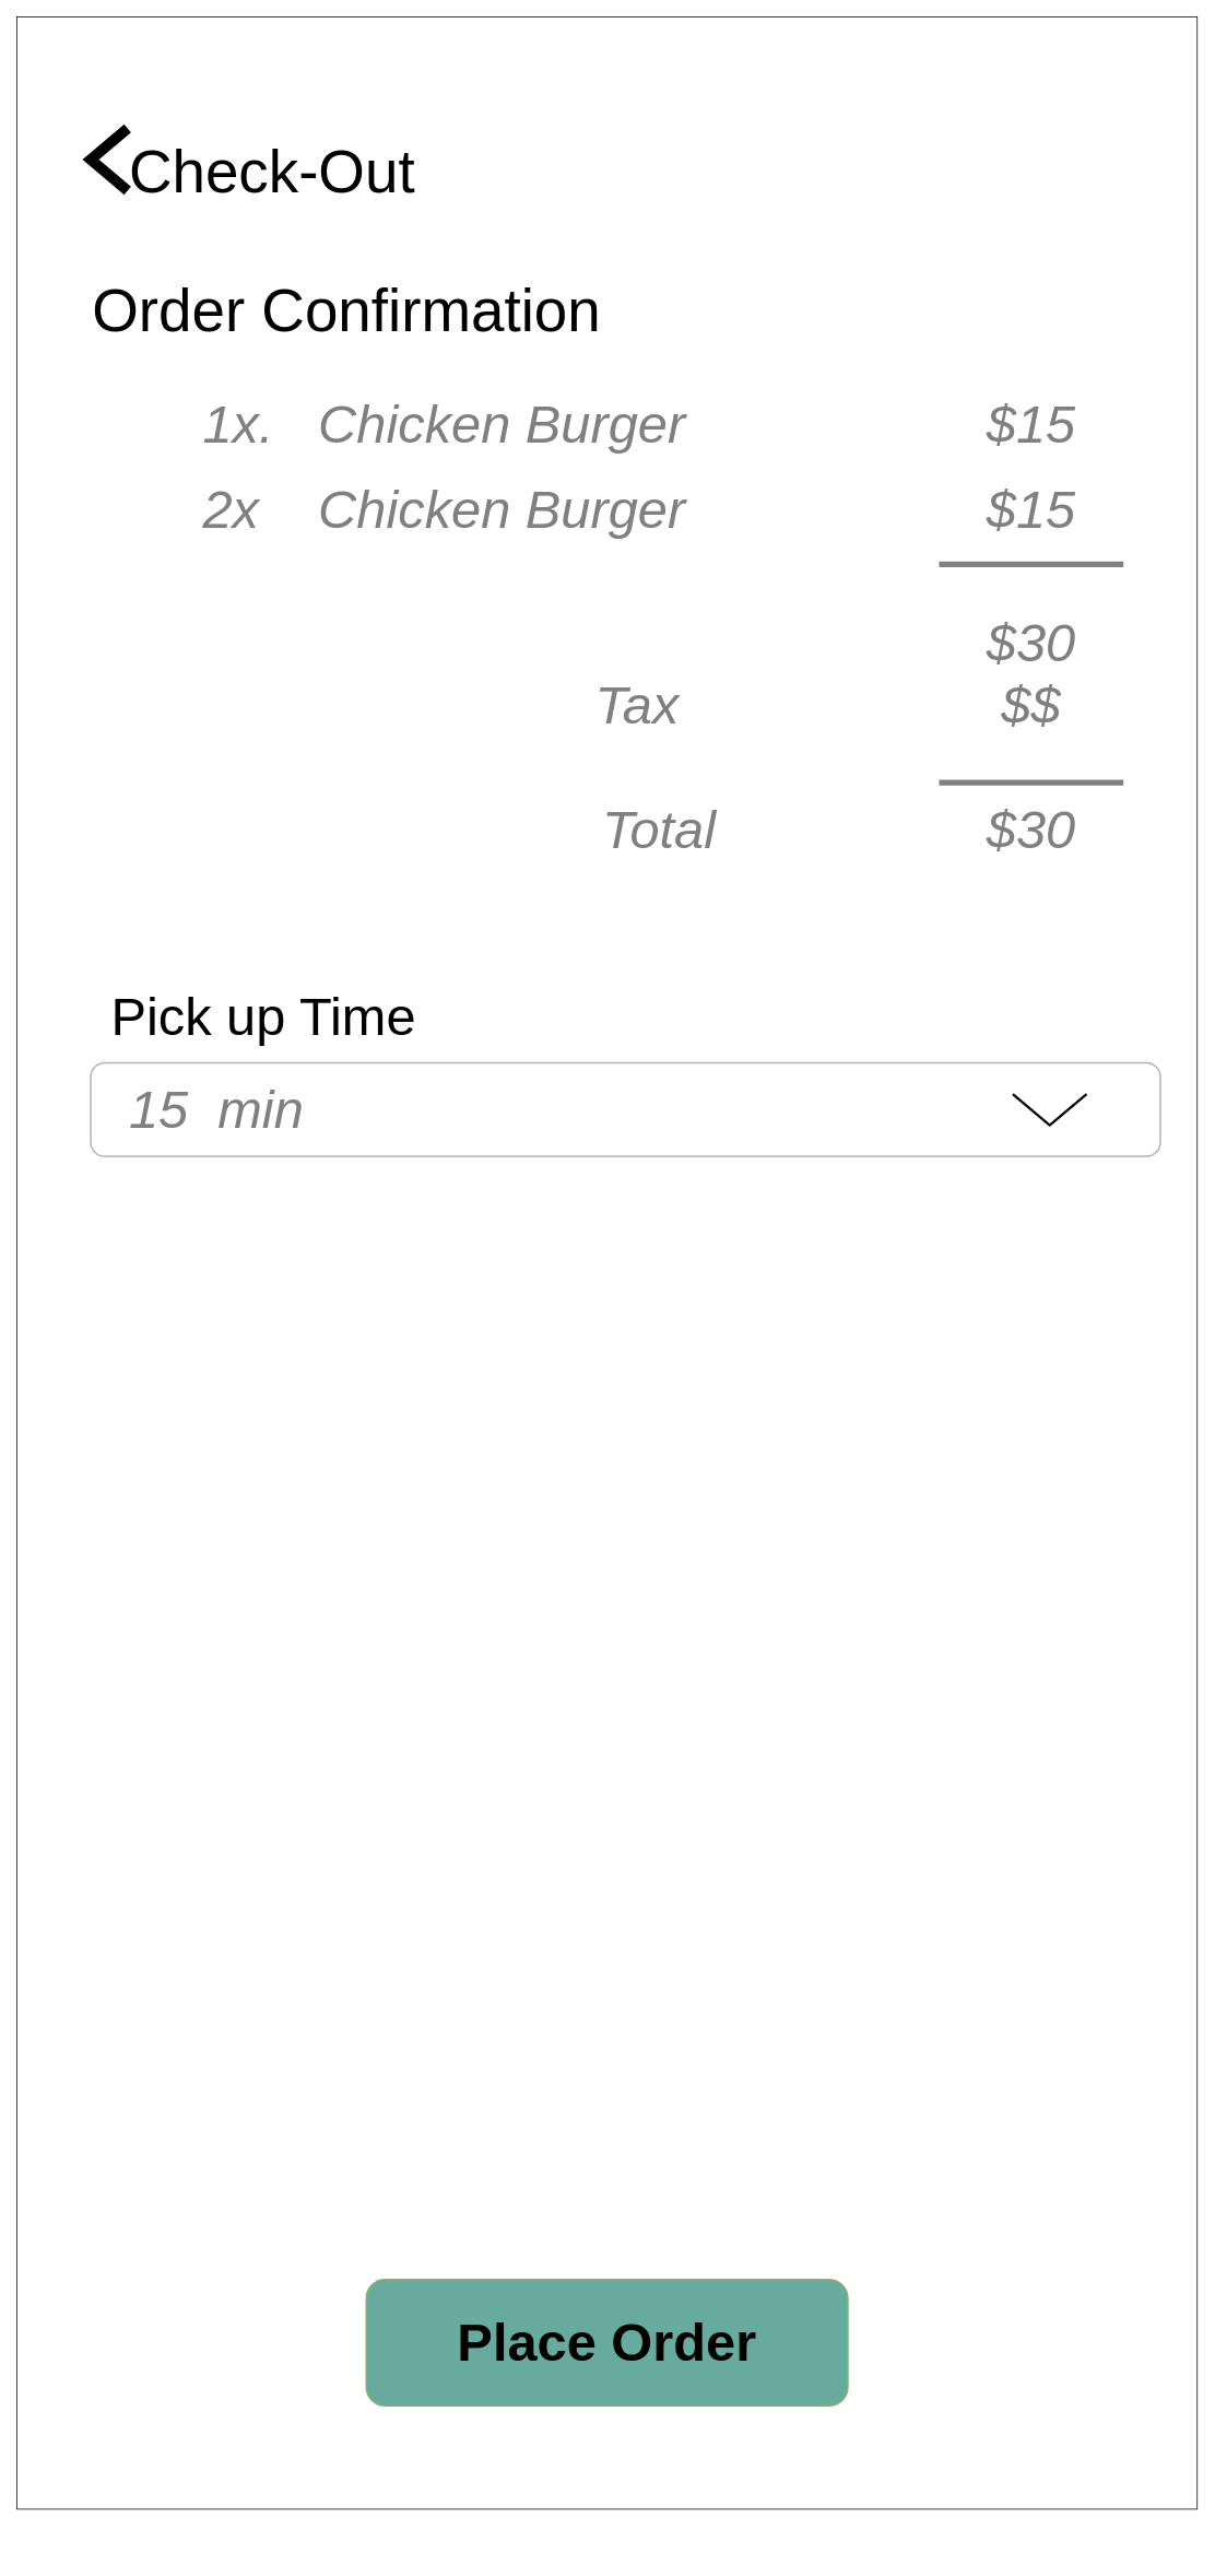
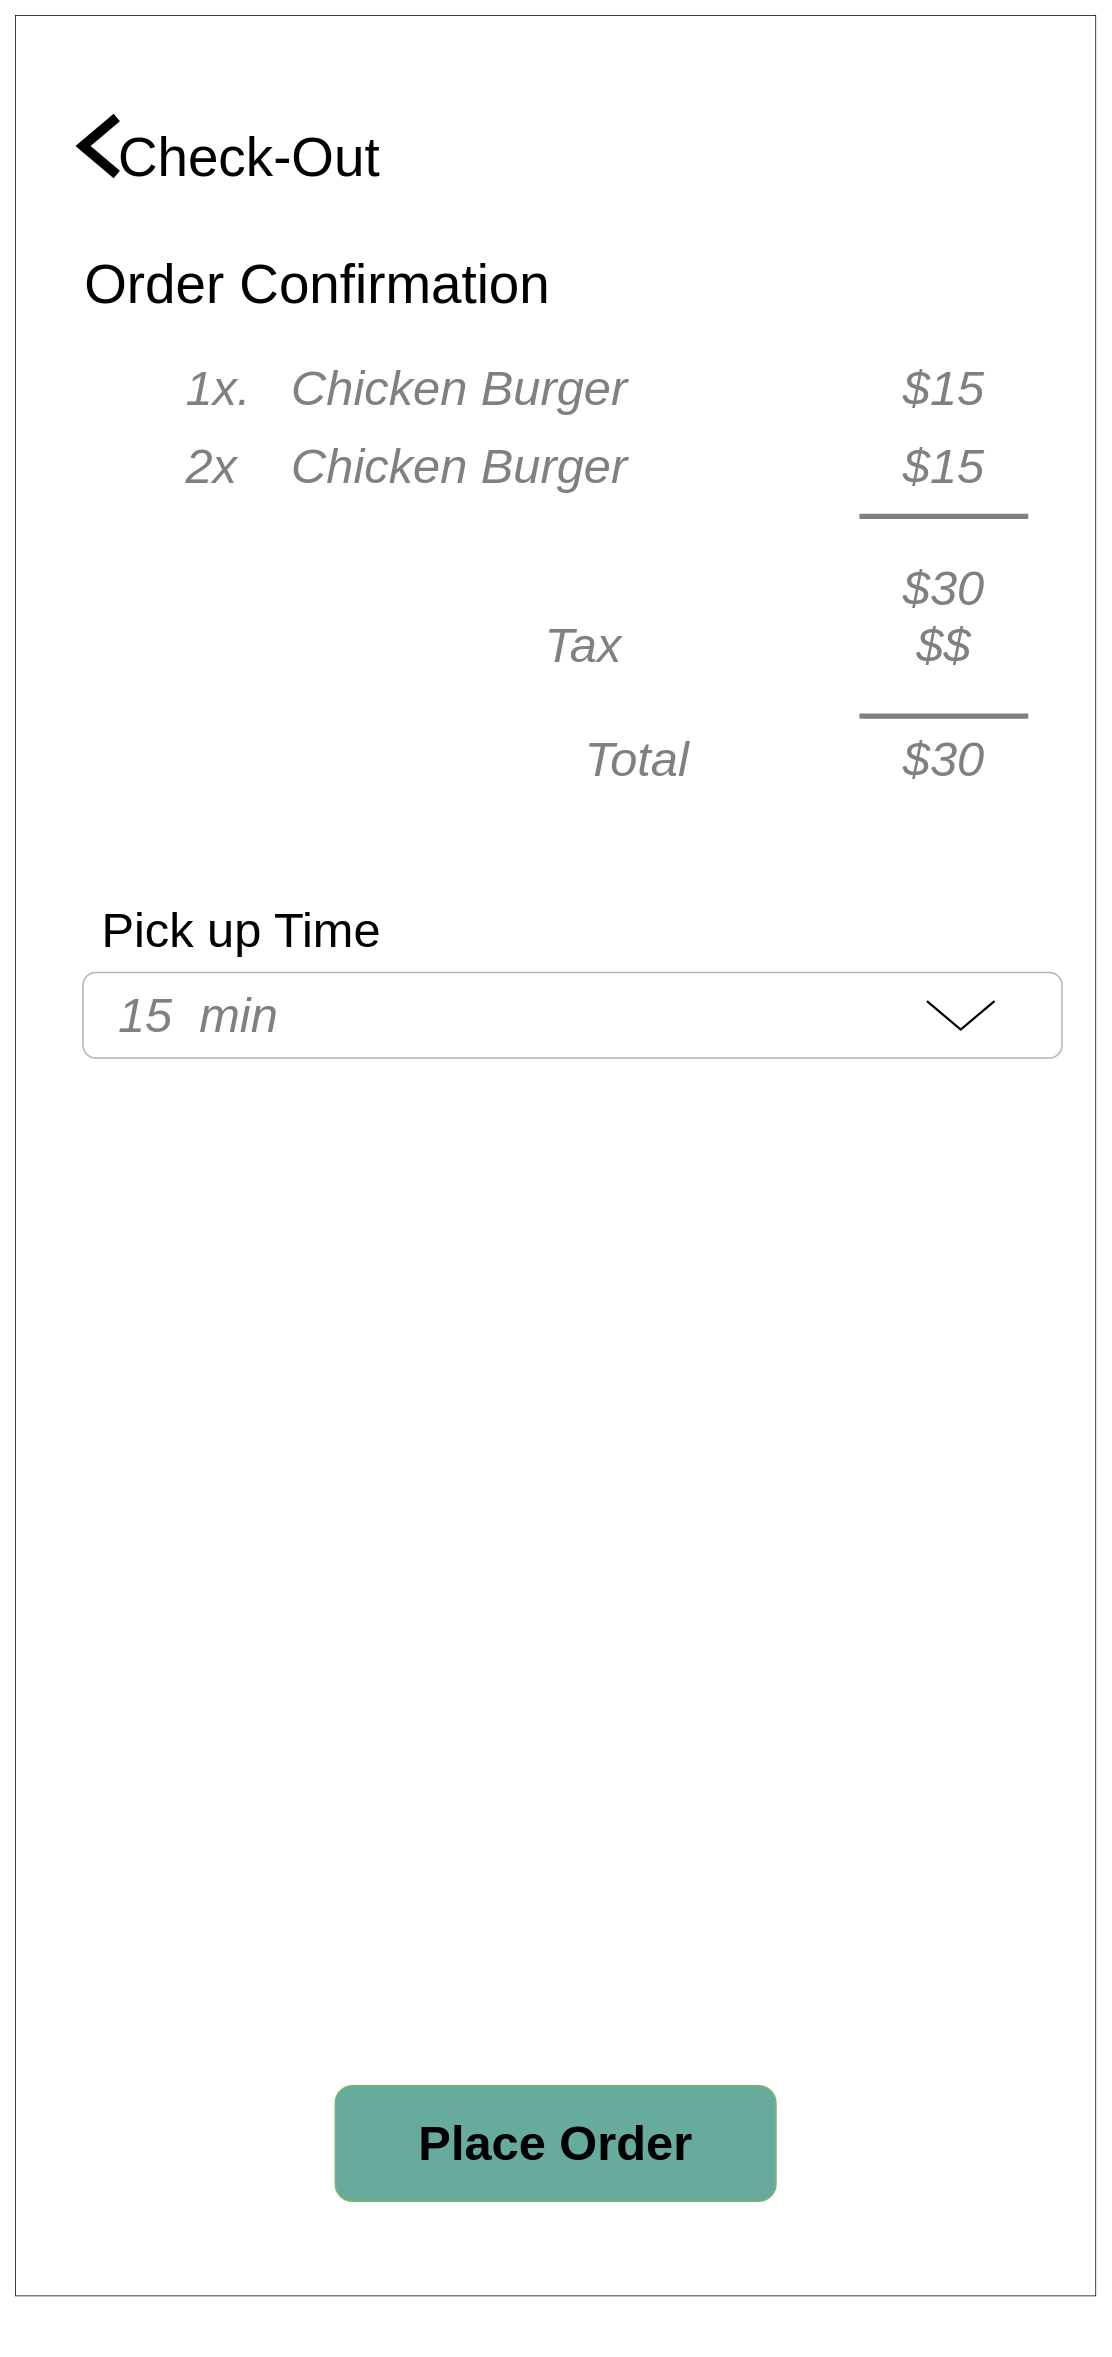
- <mxCell id="17" value="&lt;i style=&quot;font-size: 65px;&quot;&gt;&lt;font color=&quot;#808080&quot; style=&quot;font-size: 65px;&quot;&gt;Total&lt;/font&gt;&lt;/i&gt;" style="text;html=1;strokeColor=none;fillColor=none;align=right;verticalAlign=middle;whiteSpace=wrap;rounded=0;labelBorderColor=none;sketch=0;fontSize=65;fontColor=#000000;" vertex="1" parent="2"><mxGeometry x="270" y="912" width="585" height="38" as="geometry" /></mxCell>
+ <mxCell id="17" value="&lt;i style=&quot;font-size: 65px;&quot;&gt;&lt;font color=&quot;#808080&quot; style=&quot;font-size: 65px;&quot;&gt;Total&lt;/font&gt;&lt;/i&gt;" style="text;html=1;strokeColor=none;fillColor=none;align=right;verticalAlign=middle;whiteSpace=wrap;rounded=0;labelBorderColor=none;sketch=0;fontSize=65;fontColor=#000000;" vertex="1" parent="2"><mxGeometry x="315" y="912" width="585" height="38" as="geometry" /></mxCell>
